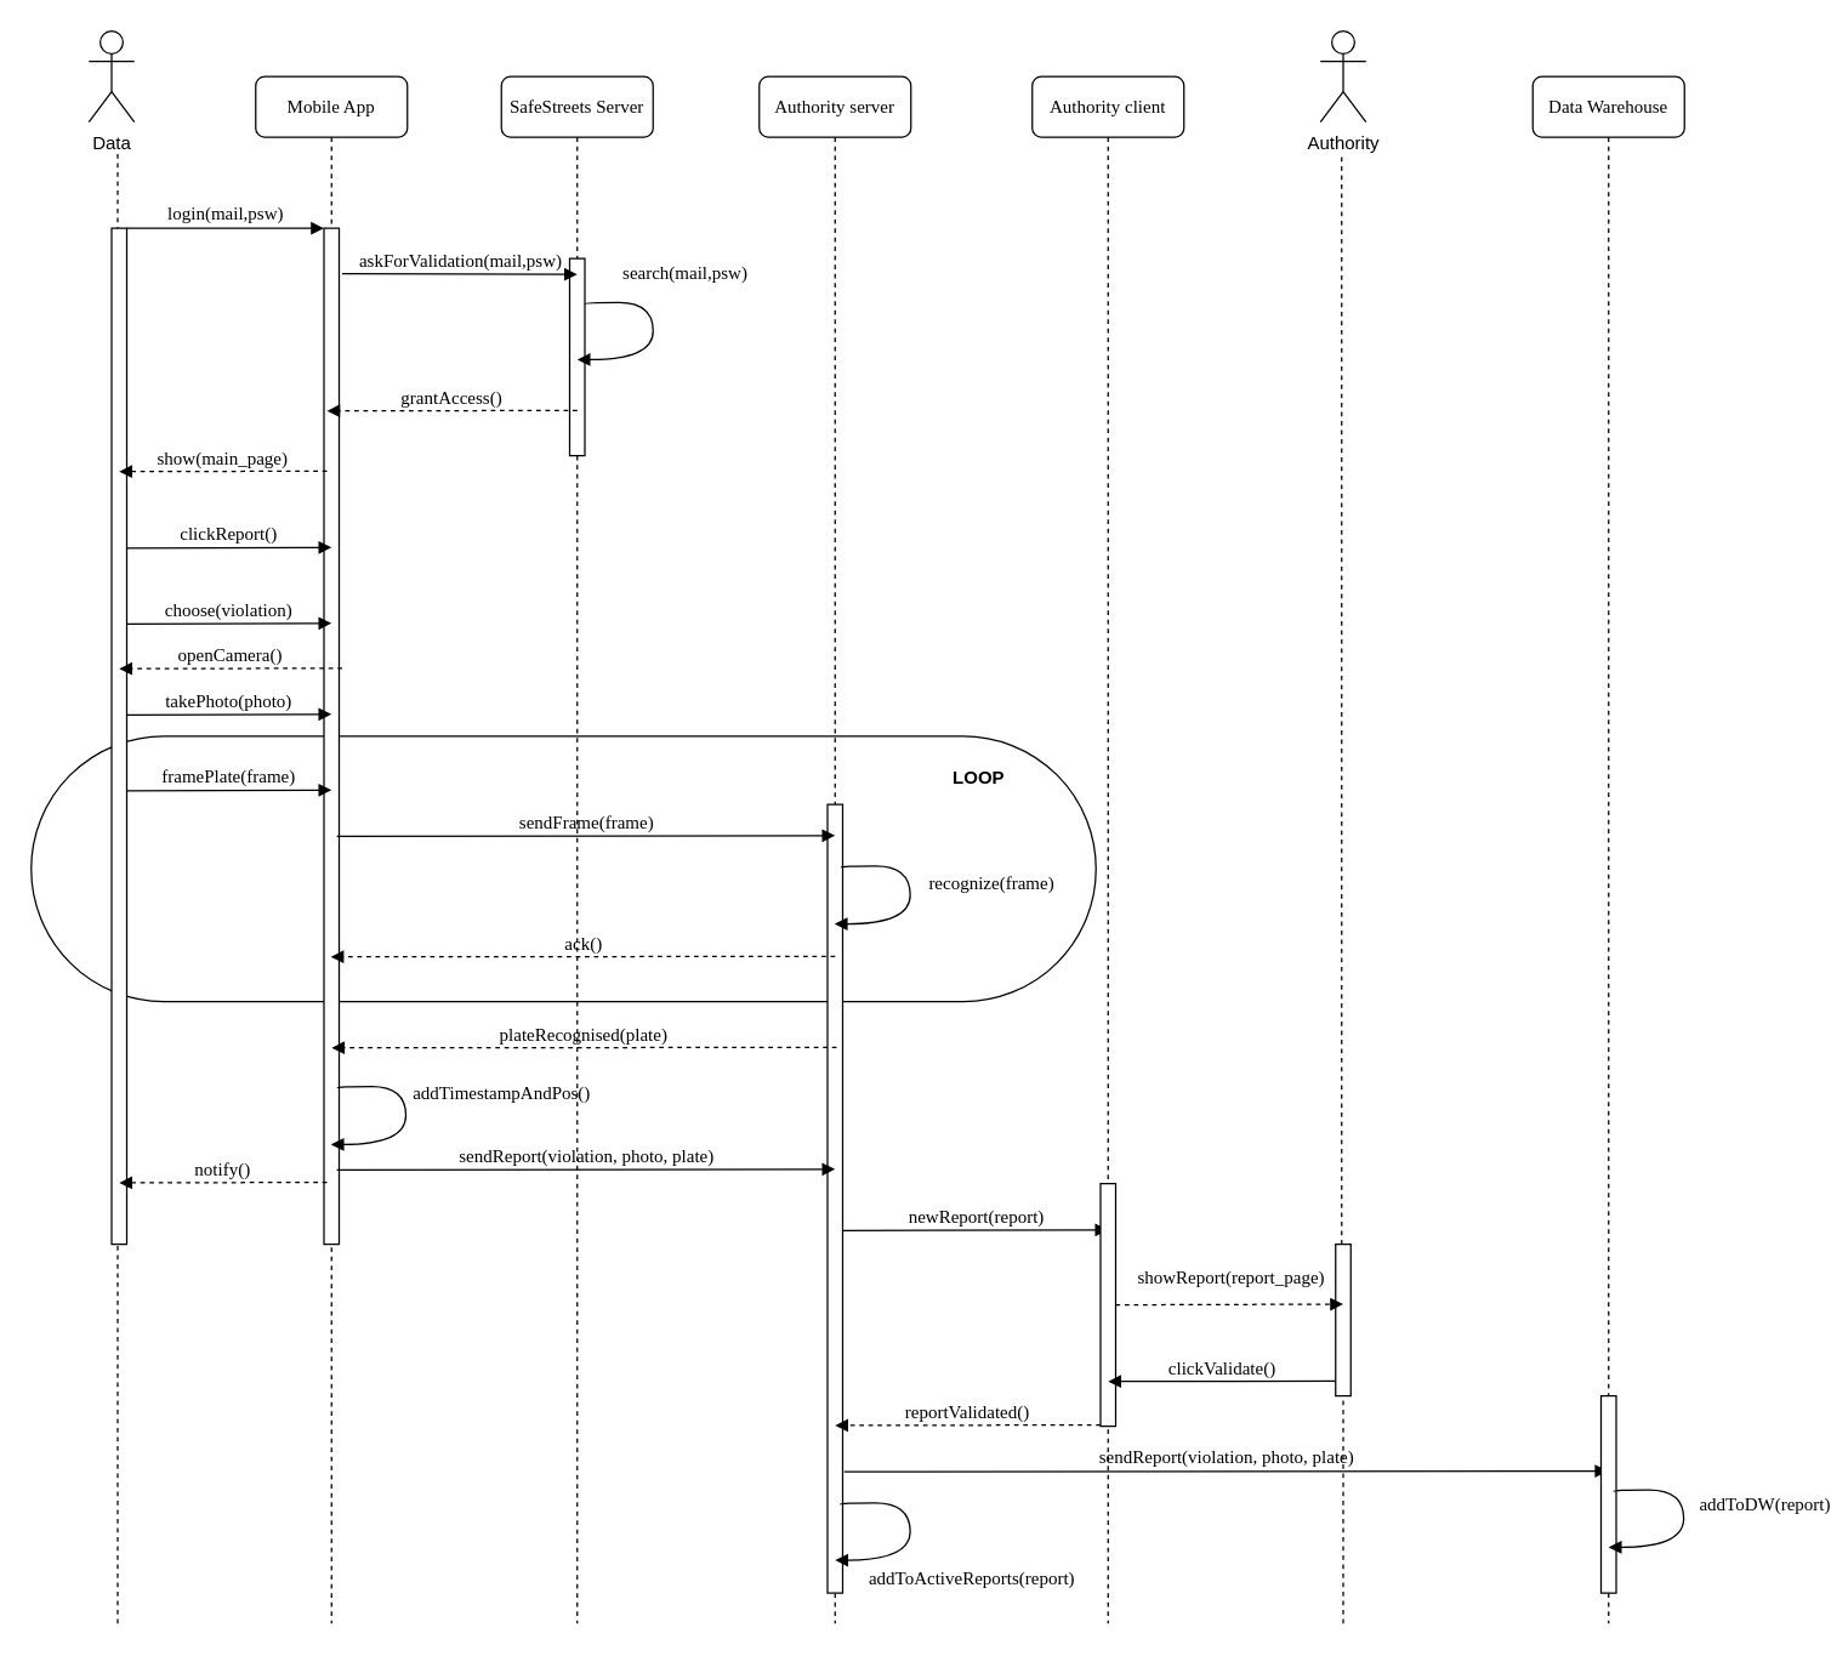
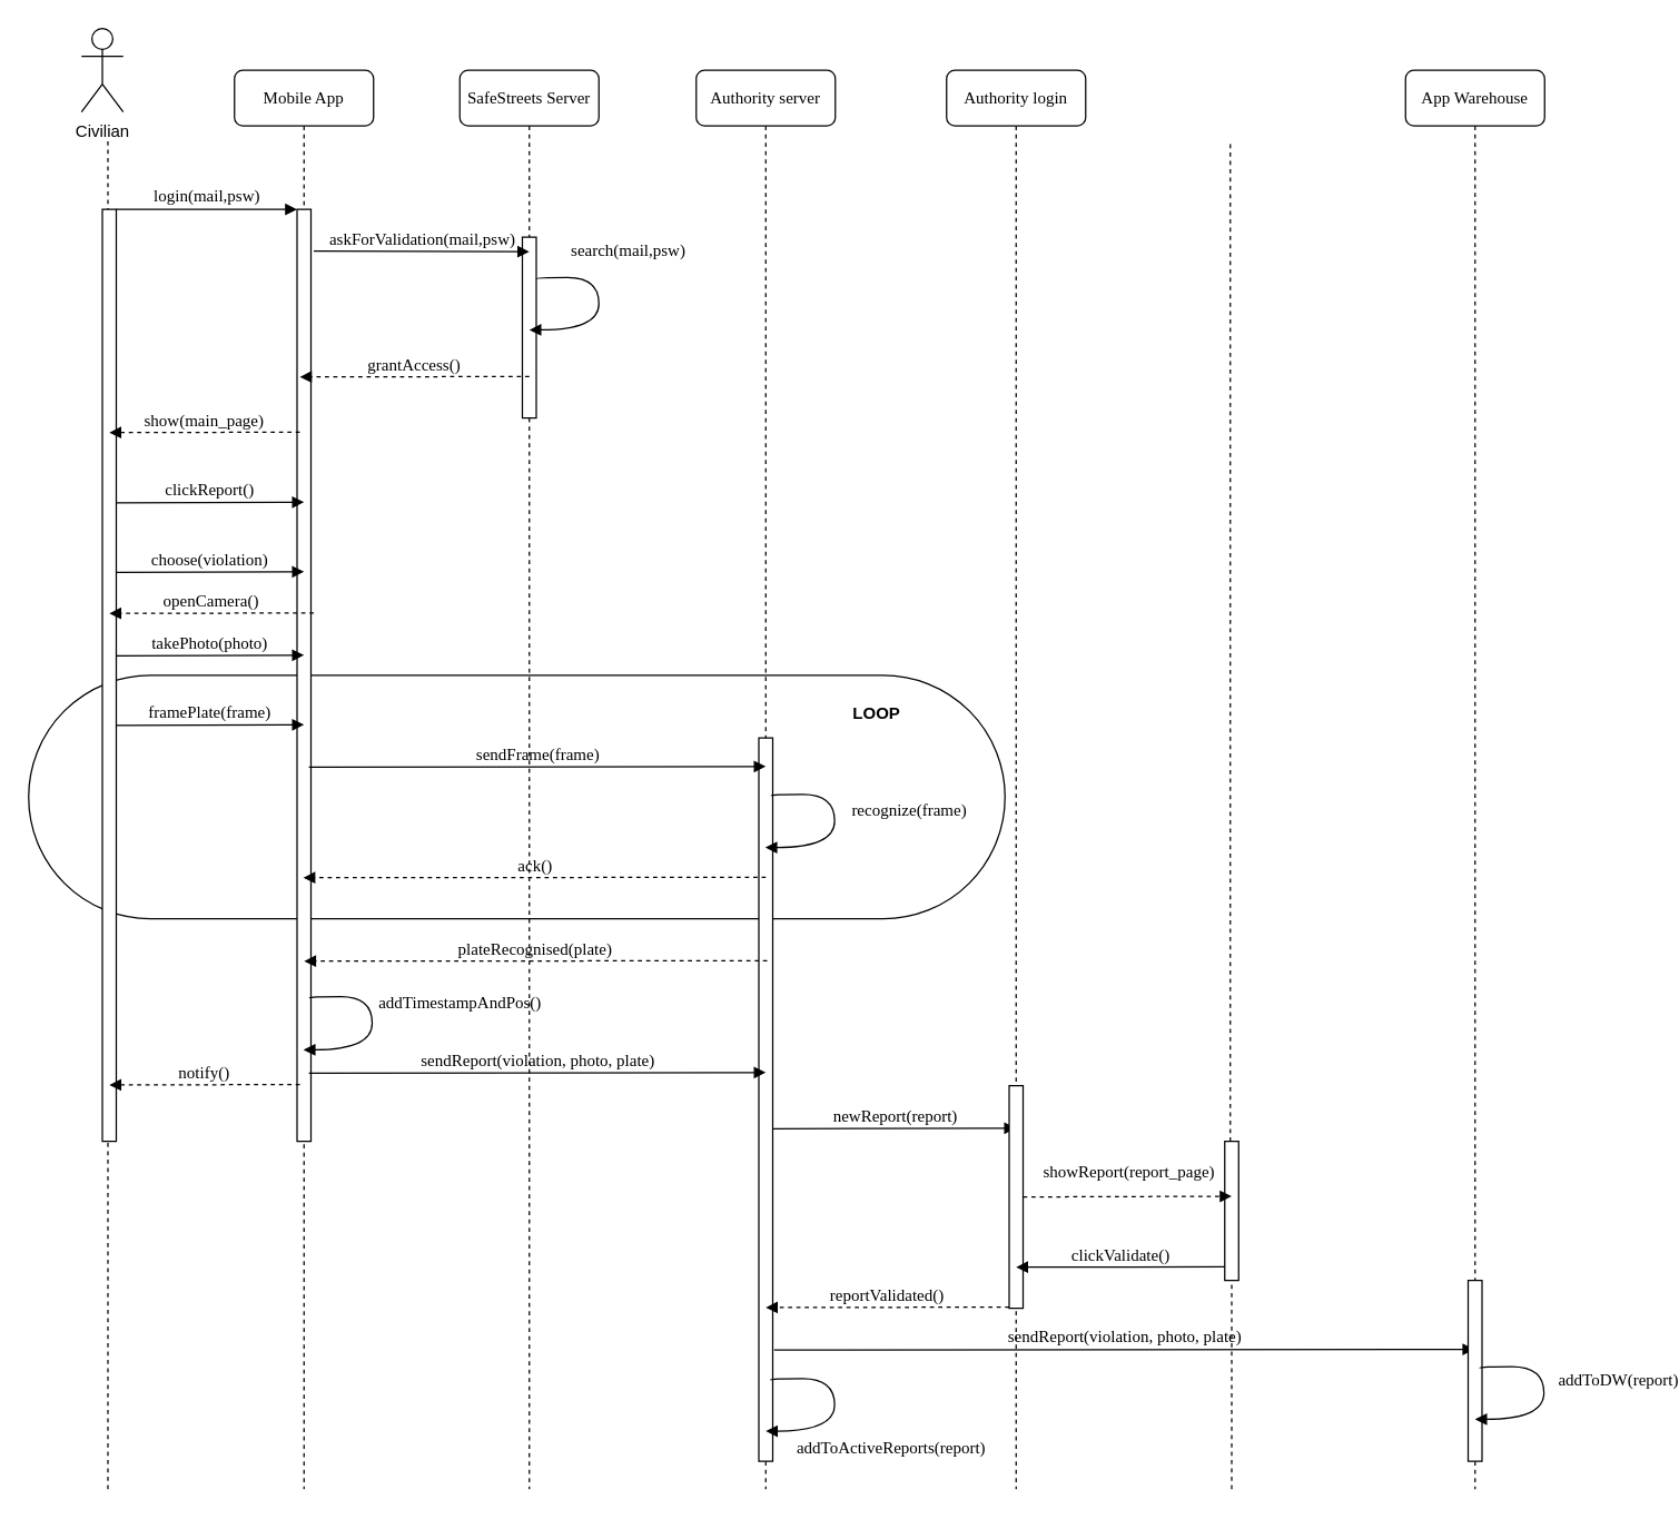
- <mxCell id="30" value="Authority" style="shape=umlActor;verticalLabelPosition=bottom;labelBackgroundColor=#ffffff;verticalAlign=top;html=1;outlineConnect=0;" parent="1" vertex="1"><mxGeometry x="870" y="20" width="30" height="60" as="geometry" /></mxCell>
- <mxCell id="27" value="Authority client" style="shape=umlLifeline;perimeter=lifelinePerimeter;whiteSpace=wrap;html=1;container=1;collapsible=0;recursiveResize=0;outlineConnect=0;rounded=1;shadow=0;comic=0;labelBackgroundColor=none;strokeColor=#000000;strokeWidth=1;fillColor=#FFFFFF;fontFamily=Verdana;fontSize=12;fontColor=#000000;align=center;" parent="1" vertex="1"><mxGeometry x="680" y="50" width="100" height="1020" as="geometry" /></mxCell>
+ <mxCell id="27" value="Authority login" style="shape=umlLifeline;perimeter=lifelinePerimeter;whiteSpace=wrap;html=1;container=1;collapsible=0;recursiveResize=0;outlineConnect=0;rounded=1;shadow=0;comic=0;labelBackgroundColor=none;strokeColor=#000000;strokeWidth=1;fillColor=#FFFFFF;fontFamily=Verdana;fontSize=12;fontColor=#000000;align=center;" parent="1" vertex="1"><mxGeometry x="680" y="50" width="100" height="1020" as="geometry" /></mxCell>
- <mxCell id="43" value="Data Warehouse" style="shape=umlLifeline;perimeter=lifelinePerimeter;whiteSpace=wrap;html=1;container=1;collapsible=0;recursiveResize=0;outlineConnect=0;rounded=1;shadow=0;comic=0;labelBackgroundColor=none;strokeColor=#000000;strokeWidth=1;fillColor=#FFFFFF;fontFamily=Verdana;fontSize=12;fontColor=#000000;align=center;" parent="1" vertex="1"><mxGeometry x="1010" y="50" width="100" height="1020" as="geometry" /></mxCell>
+ <mxCell id="43" value="App Warehouse" style="shape=umlLifeline;perimeter=lifelinePerimeter;whiteSpace=wrap;html=1;container=1;collapsible=0;recursiveResize=0;outlineConnect=0;rounded=1;shadow=0;comic=0;labelBackgroundColor=none;strokeColor=#000000;strokeWidth=1;fillColor=#FFFFFF;fontFamily=Verdana;fontSize=12;fontColor=#000000;align=center;" parent="1" vertex="1"><mxGeometry x="1010" y="50" width="100" height="1020" as="geometry" /></mxCell>
- <mxCell id="32" value="Data" style="shape=umlActor;verticalLabelPosition=bottom;labelBackgroundColor=#ffffff;verticalAlign=top;html=1;outlineConnect=0;" parent="1" vertex="1"><mxGeometry x="58" y="20" width="30" height="60" as="geometry" /></mxCell>
+ <mxCell id="32" value="Civilian" style="shape=umlActor;verticalLabelPosition=bottom;labelBackgroundColor=#ffffff;verticalAlign=top;html=1;outlineConnect=0;" parent="1" vertex="1"><mxGeometry x="58" y="20" width="30" height="60" as="geometry" /></mxCell>
- <mxCell id="23" value="&lt;b&gt;LOOP&lt;/b&gt;" style="text;html=1;strokeColor=none;fillColor=none;align=center;verticalAlign=middle;whiteSpace=wrap;rounded=0;" parent="1" vertex="1"><mxGeometry x="625" y="503" width="40" height="20" as="geometry" /></mxCell>
+ <mxCell id="23" value="&lt;b&gt;LOOP&lt;/b&gt;" style="text;html=1;strokeColor=none;fillColor=none;align=center;verticalAlign=middle;whiteSpace=wrap;rounded=0;" parent="1" vertex="1"><mxGeometry x="610" y="503" width="40" height="20" as="geometry" /></mxCell>
